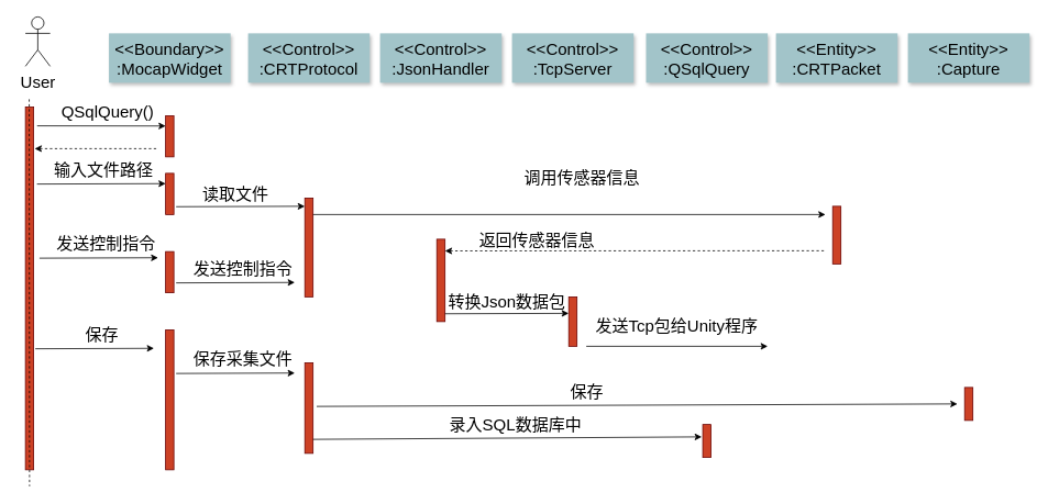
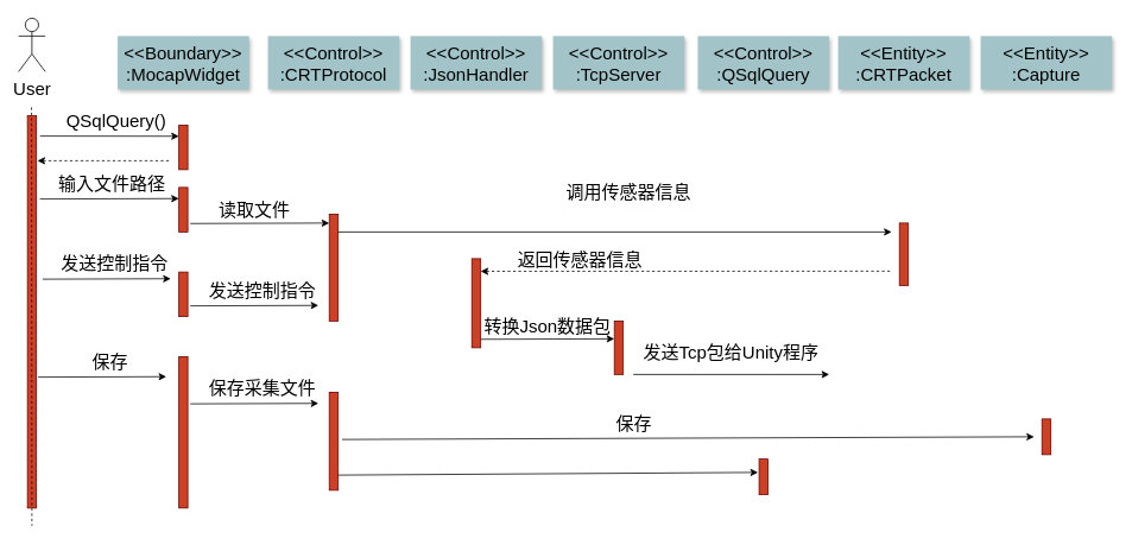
- <mxCell id="6" value="User" style="shape=umlActor;verticalLabelPosition=bottom;verticalAlign=top;html=1;outlineConnect=0;fontSize=20;" vertex="1" parent="1"><mxGeometry x="30" y="20" width="30" height="60" as="geometry" /></mxCell>
+ <mxCell id="6" value="User" style="shape=umlActor;verticalLabelPosition=bottom;verticalAlign=top;html=1;outlineConnect=0;fontSize=20;" vertex="1" parent="1"><mxGeometry x="20" y="20" width="30" height="60" as="geometry" /></mxCell>
- <mxCell id="48" value="录入SQL数据库中" style="text;html=1;strokeColor=none;fillColor=none;align=center;verticalAlign=middle;whiteSpace=wrap;rounded=0;fontSize=20;" vertex="1" parent="1"><mxGeometry x="528.75" y="500" width="191.25" height="30" as="geometry" /></mxCell>
